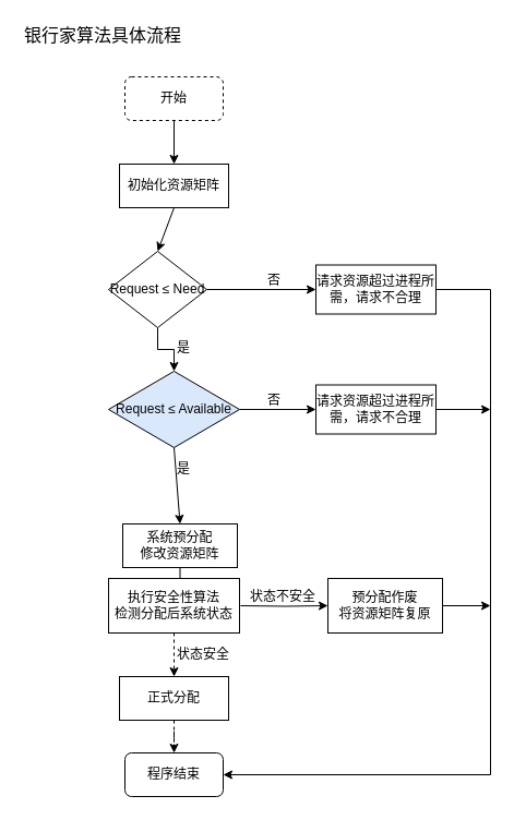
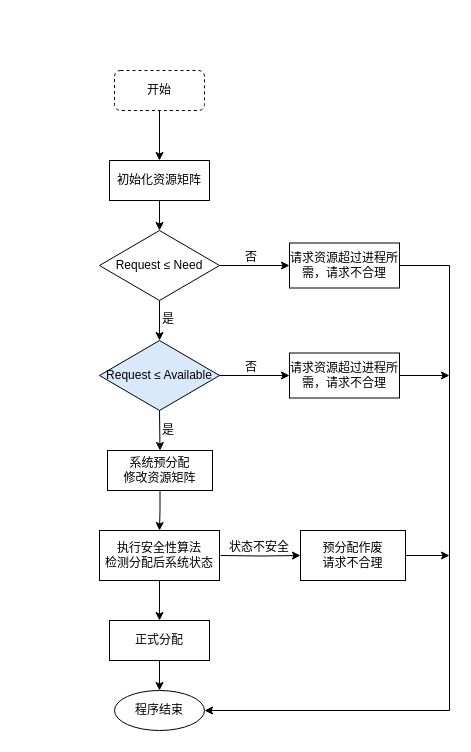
- <mxCell id="32" value="&lt;font style=&quot;font-size: 16px&quot;&gt;银行家算法具体流程&lt;/font&gt;" style="text;html=1;resizable=0;points=[];autosize=1;align=left;verticalAlign=top;spacingTop=-4;" parent="1" vertex="1"><mxGeometry x="20" y="20" width="160" height="20" as="geometry" /></mxCell>
- <mxCell id="3" value="初始化资源矩阵" style="rounded=0;whiteSpace=wrap;html=1;" parent="1" vertex="1"><mxGeometry x="109" y="150" width="100" height="40" as="geometry" /></mxCell>
+ <mxCell id="3" value="初始化资源矩阵" style="rounded=0;whiteSpace=wrap;html=1;" parent="1" vertex="1"><mxGeometry x="109" y="160" width="100" height="40" as="geometry" /></mxCell>
- <mxCell id="6" value="Request ≤ Need" style="rhombus;whiteSpace=wrap;html=1;" parent="1" vertex="1"><mxGeometry x="99" y="230" width="90" height="70" as="geometry" /></mxCell>
+ <mxCell id="6" value="Request ≤ Need" style="rhombus;whiteSpace=wrap;html=1;" parent="1" vertex="1"><mxGeometry x="99" y="230" width="120" height="70" as="geometry" /></mxCell>
- <mxCell id="15" value="系统预分配&lt;br&gt;修改资源矩阵" style="rounded=0;whiteSpace=wrap;html=1;" parent="1" vertex="1"><mxGeometry x="112" y="480" width="105" height="40" as="geometry" /></mxCell>
+ <mxCell id="15" value="系统预分配&lt;br&gt;修改资源矩阵" style="rounded=0;whiteSpace=wrap;html=1;" parent="1" vertex="1"><mxGeometry x="107" y="450" width="105" height="40" as="geometry" /></mxCell>
- <mxCell id="25" value="预分配作废&lt;br&gt;将资源矩阵复原" style="rounded=0;whiteSpace=wrap;html=1;" parent="1" vertex="1"><mxGeometry x="300" y="530" width="105" height="50" as="geometry" /></mxCell>
+ <mxCell id="25" value="预分配作废&lt;br&gt;请求不合理" style="rounded=0;whiteSpace=wrap;html=1;" parent="1" vertex="1"><mxGeometry x="300" y="530" width="105" height="50" as="geometry" /></mxCell>
- <mxCell id="16" value="" style="edgeStyle=orthogonalEdgeStyle;rounded=0;orthogonalLoop=1;jettySize=auto;html=1;dashed=1;" parent="1" source="17" target="19" edge="1"><mxGeometry relative="1" as="geometry" /></mxCell>
+ <mxCell id="16" value="" style="edgeStyle=orthogonalEdgeStyle;rounded=0;orthogonalLoop=1;jettySize=auto;html=1;" parent="1" source="17" target="19" edge="1"><mxGeometry relative="1" as="geometry" /></mxCell>
- <mxCell id="27" value="状态安全" style="text;html=1;resizable=0;points=[];autosize=1;align=left;verticalAlign=top;spacingTop=-4;" parent="1" vertex="1"><mxGeometry x="160" y="590" width="60" height="20" as="geometry" /></mxCell>
- <mxCell id="18" value="" style="edgeStyle=orthogonalEdgeStyle;rounded=0;orthogonalLoop=1;jettySize=auto;html=1;entryX=0.5;entryY=0;entryDx=0;entryDy=0;dashed=1;" parent="1" source="19" target="28" edge="1"><mxGeometry relative="1" as="geometry"><mxPoint x="160" y="690" as="targetPoint" /></mxGeometry></mxCell>
+ <mxCell id="18" value="" style="edgeStyle=orthogonalEdgeStyle;rounded=0;orthogonalLoop=1;jettySize=auto;html=1;entryX=0.5;entryY=0;entryDx=0;entryDy=0;" parent="1" source="19" target="28" edge="1"><mxGeometry relative="1" as="geometry"><mxPoint x="160" y="690" as="targetPoint" /></mxGeometry></mxCell>
- <mxCell id="28" value="程序结束" style="rounded=1;whiteSpace=wrap;html=1;" parent="1" vertex="1"><mxGeometry x="114" y="690" width="90" height="40" as="geometry" /></mxCell>
+ <mxCell id="28" value="程序结束" style="ellipse;whiteSpace=wrap;html=1;" parent="1" vertex="1"><mxGeometry x="114" y="690" width="90" height="40" as="geometry" /></mxCell>
